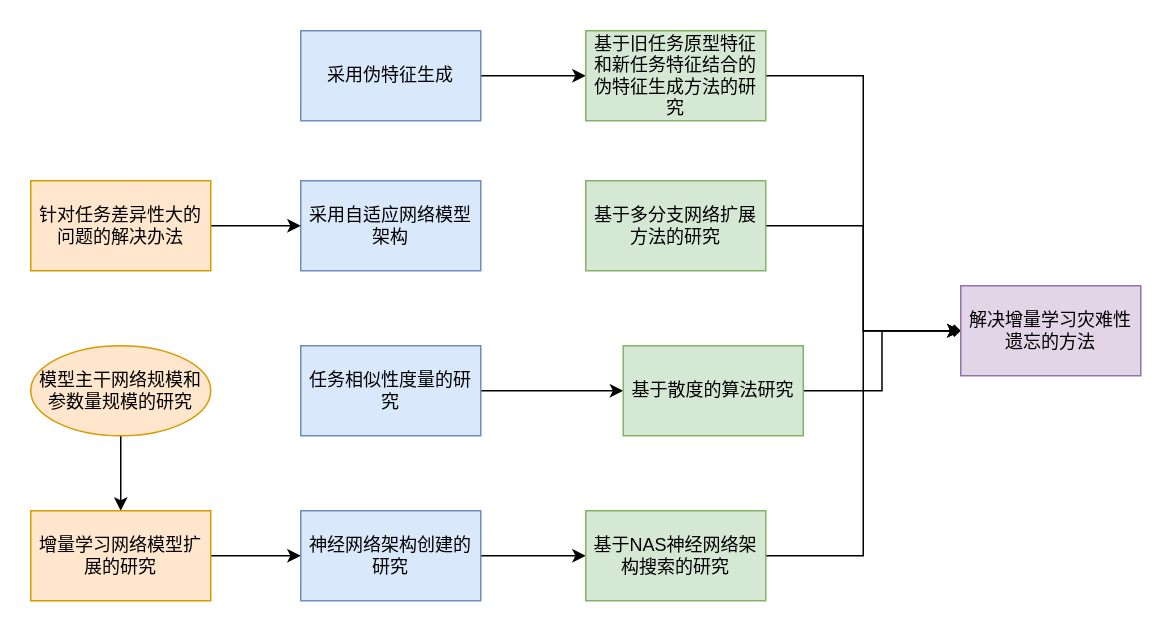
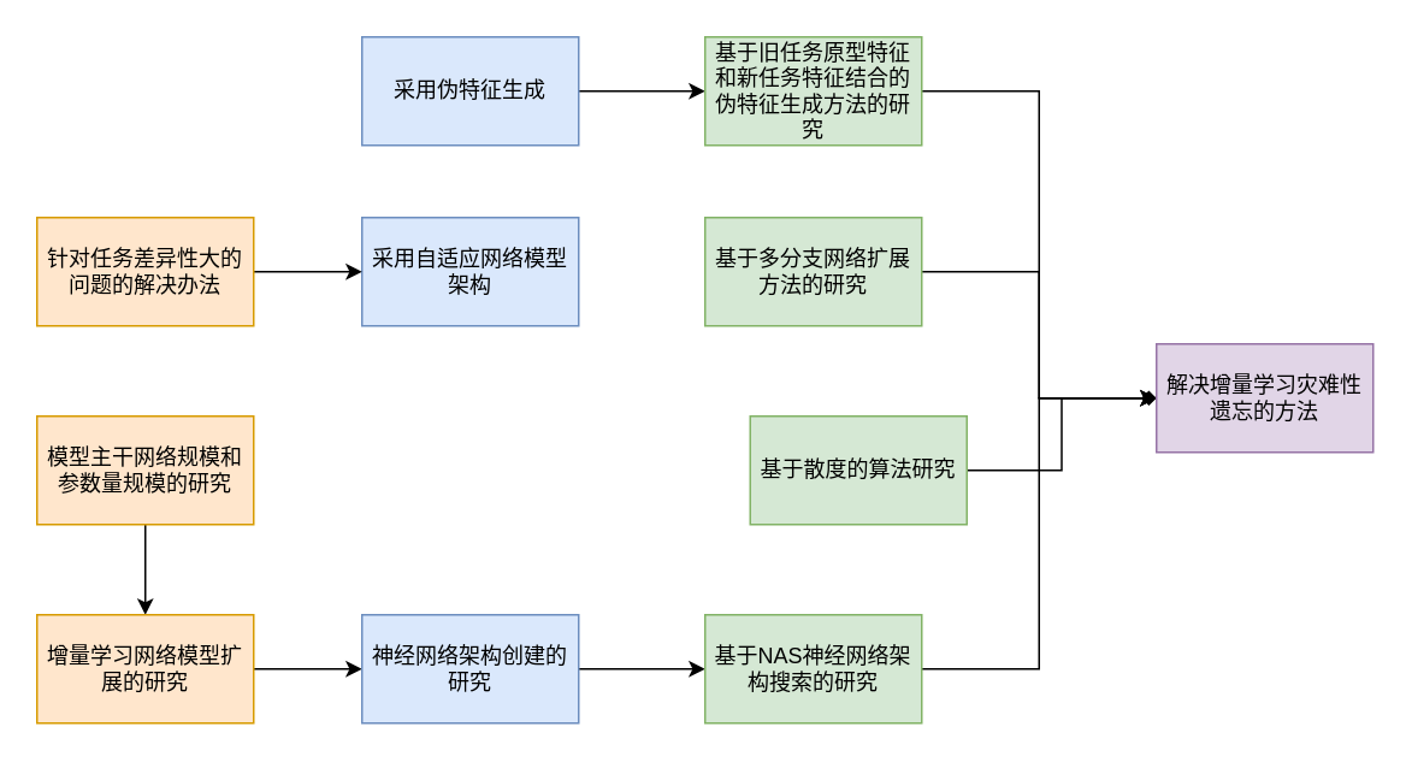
- <mxCell id="12" value="模型主干网络规模和参数量规模的研究" style="ellipse;whiteSpace=wrap;html=1;fillColor=#ffe6cc;strokeColor=#d79b00;" vertex="1" parent="1"><mxGeometry x="20" y="230" width="120" height="60" as="geometry" /></mxCell>
+ <mxCell id="12" value="模型主干网络规模和参数量规模的研究" style="rounded=0;whiteSpace=wrap;html=1;fillColor=#ffe6cc;strokeColor=#d79b00;" vertex="1" parent="1"><mxGeometry x="20" y="230" width="120" height="60" as="geometry" /></mxCell>
- <mxCell id="14" value="任务相似性度量的研究" style="whiteSpace=wrap;html=1;rounded=0;fillColor=#dae8fc;strokeColor=#6c8ebf;" vertex="1" parent="1"><mxGeometry x="200" y="230" width="120" height="60" as="geometry" /></mxCell>
- <mxCell id="13" value="" style="edgeStyle=orthogonalEdgeStyle;rounded=0;orthogonalLoop=1;jettySize=auto;html=1;" edge="1" parent="1" source="14" target="16"><mxGeometry relative="1" as="geometry" /></mxCell>
